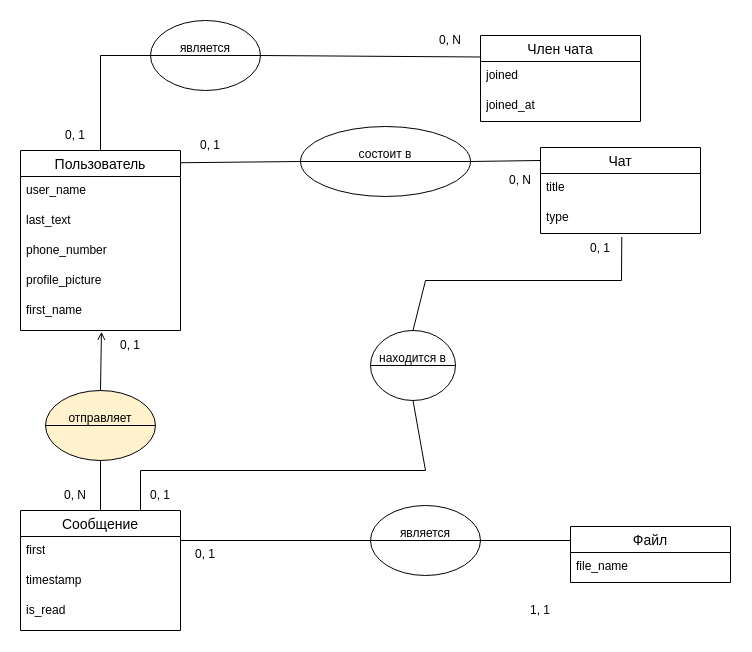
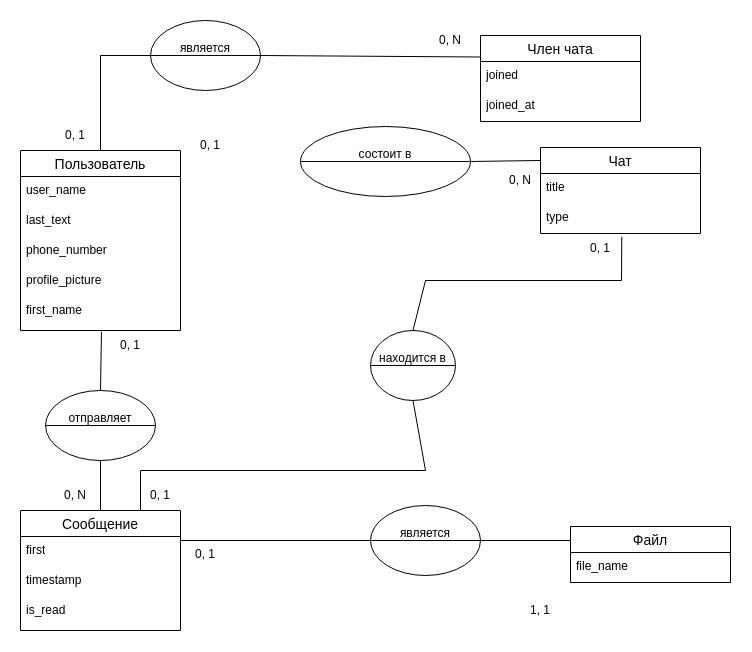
- <mxCell id="27" value="" style="endArrow=none;html=1;rounded=0;entryX=0;entryY=0.5;entryDx=0;entryDy=0;exitX=1;exitY=0.068;exitDx=0;exitDy=0;exitPerimeter=0;" edge="1" parent="1" source="2" target="25"><mxGeometry width="50" height="50" relative="1" as="geometry"><mxPoint x="191" y="203" as="sourcePoint" /><mxPoint x="261" y="200" as="targetPoint" /></mxGeometry></mxCell>
- <mxCell id="30" value="" style="endArrow=open;html=1;rounded=0;exitX=0.5;exitY=0;exitDx=0;exitDy=0;entryX=0.506;entryY=1.039;entryDx=0;entryDy=0;entryPerimeter=0;" edge="1" parent="1" source="28" target="7"><mxGeometry width="50" height="50" relative="1" as="geometry"><mxPoint x="-90" y="370" as="sourcePoint" /><mxPoint x="130" y="360" as="targetPoint" /></mxGeometry></mxCell>
+ <mxCell id="30" value="" style="endArrow=none;html=1;rounded=0;exitX=0.5;exitY=0;exitDx=0;exitDy=0;entryX=0.506;entryY=1.039;entryDx=0;entryDy=0;entryPerimeter=0;" edge="1" parent="1" source="28" target="7"><mxGeometry width="50" height="50" relative="1" as="geometry"><mxPoint x="-90" y="370" as="sourcePoint" /><mxPoint x="130" y="360" as="targetPoint" /></mxGeometry></mxCell>
- <mxCell id="28" value="отправляет&lt;div&gt;&lt;br/&gt;&lt;/div&gt;" style="ellipse;whiteSpace=wrap;html=1;fillColor=#fff2cc;" vertex="1" parent="1"><mxGeometry x="45" y="390" width="110" height="70" as="geometry" /></mxCell>
+ <mxCell id="28" value="отправляет&lt;div&gt;&lt;br/&gt;&lt;/div&gt;" style="ellipse;whiteSpace=wrap;html=1;" vertex="1" parent="1"><mxGeometry x="45" y="390" width="110" height="70" as="geometry" /></mxCell>
